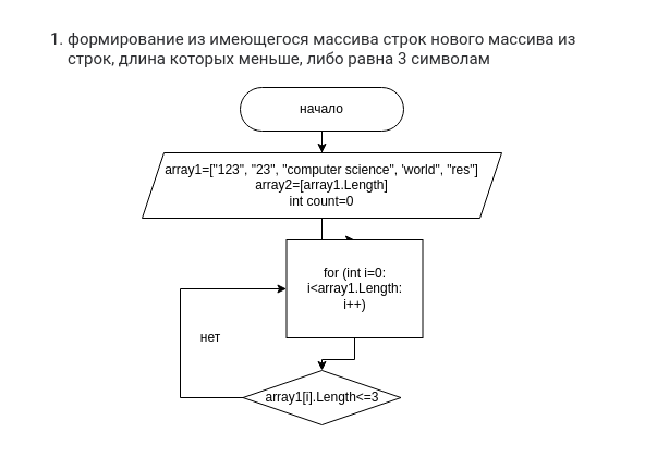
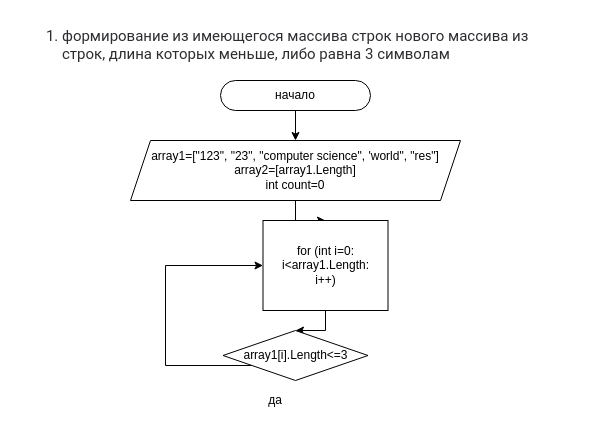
- <mxCell id="4" value="начало&lt;br&gt;" style="rounded=1;whiteSpace=wrap;html=1;arcSize=50;" vertex="1" parent="1"><mxGeometry x="220" y="80" width="150" height="40" as="geometry" /></mxCell>
+ <mxCell id="4" value="начало&lt;br&gt;" style="rounded=1;whiteSpace=wrap;html=1;arcSize=50;" vertex="1" parent="1"><mxGeometry x="220" y="80" width="150" height="30" as="geometry" /></mxCell>
- <mxCell id="9" value="нет" style="text;html=1;strokeColor=none;fillColor=none;align=center;verticalAlign=middle;whiteSpace=wrap;rounded=0;" vertex="1" parent="1"><mxGeometry x="172.5" y="300" width="40" height="20" as="geometry" /></mxCell>
- <mxCell id="12" value="array1[i].Length&amp;lt;=3" style="rhombus;whiteSpace=wrap;html=1;" vertex="1" parent="1"><mxGeometry x="222.5" y="340" width="145" height="50" as="geometry" /></mxCell>
+ <mxCell id="12" value="array1[i].Length&amp;lt;=3" style="rhombus;whiteSpace=wrap;html=1;" vertex="1" parent="1"><mxGeometry x="222.5" y="330" width="145" height="50" as="geometry" /></mxCell>
+ <mxCell id="10" value="да" style="text;html=1;strokeColor=none;fillColor=none;align=center;verticalAlign=middle;whiteSpace=wrap;rounded=0;" vertex="1" parent="1"><mxGeometry x="255" y="390" width="40" height="20" as="geometry" /></mxCell>
